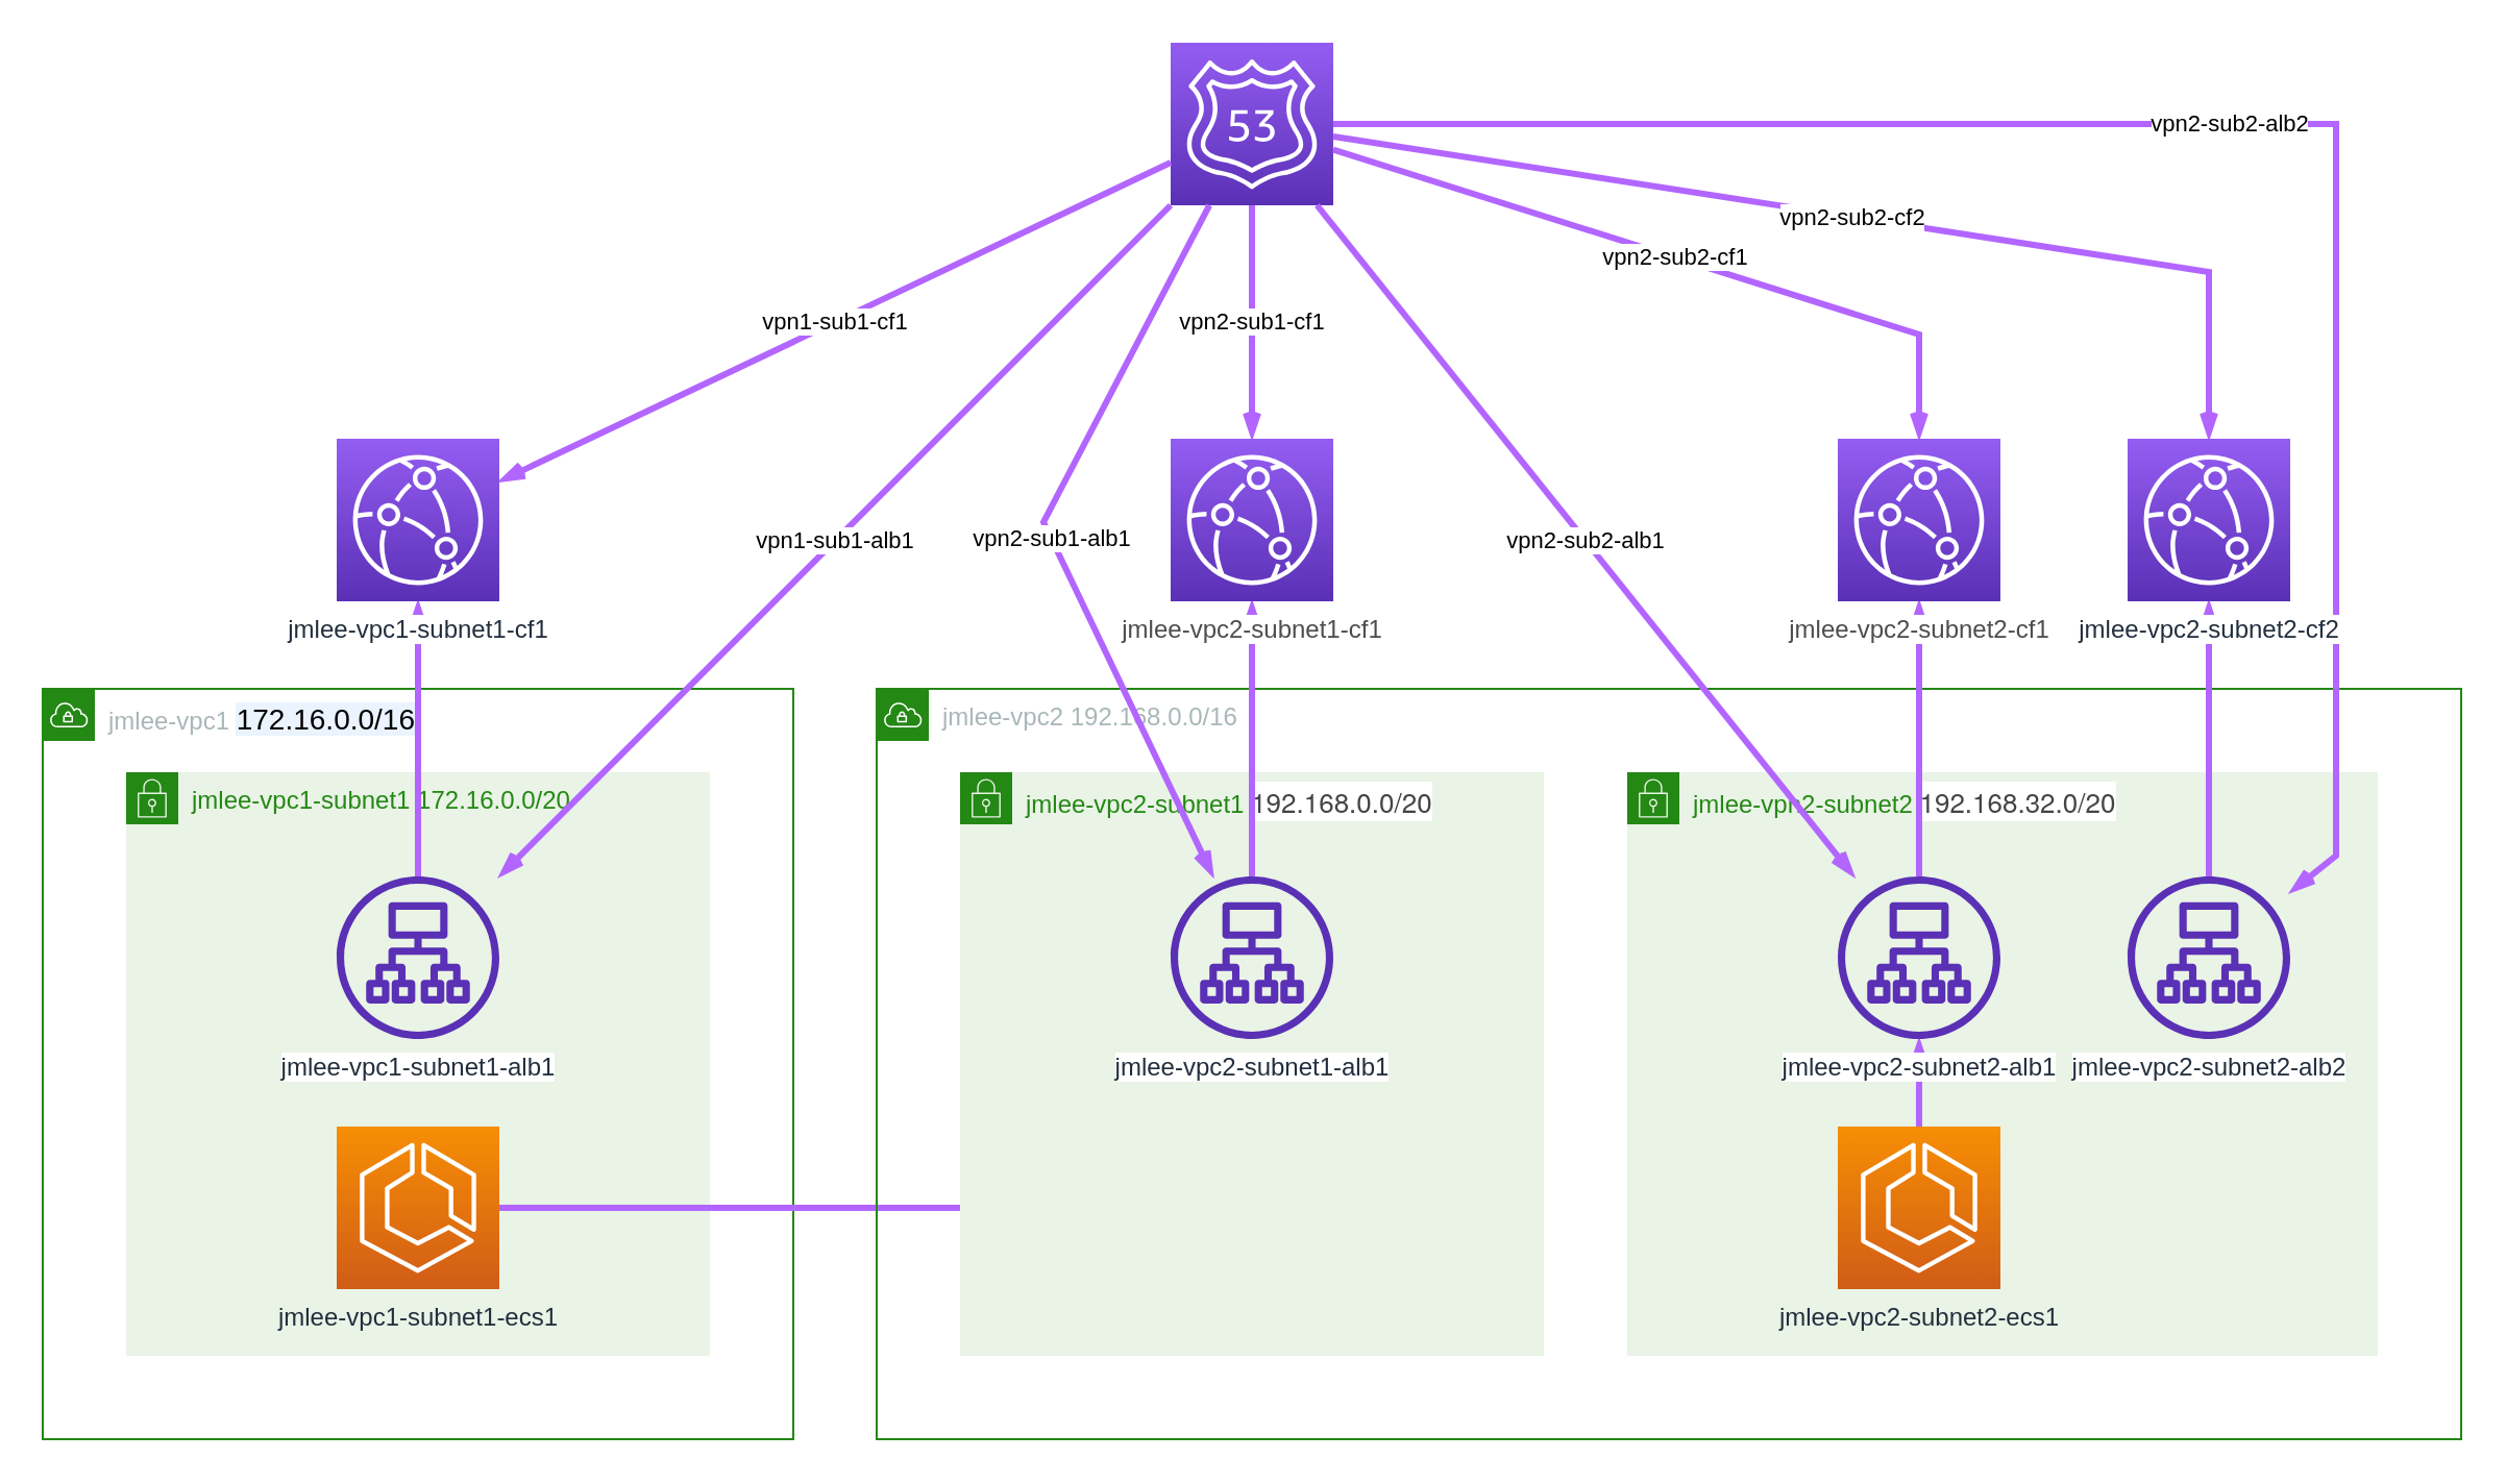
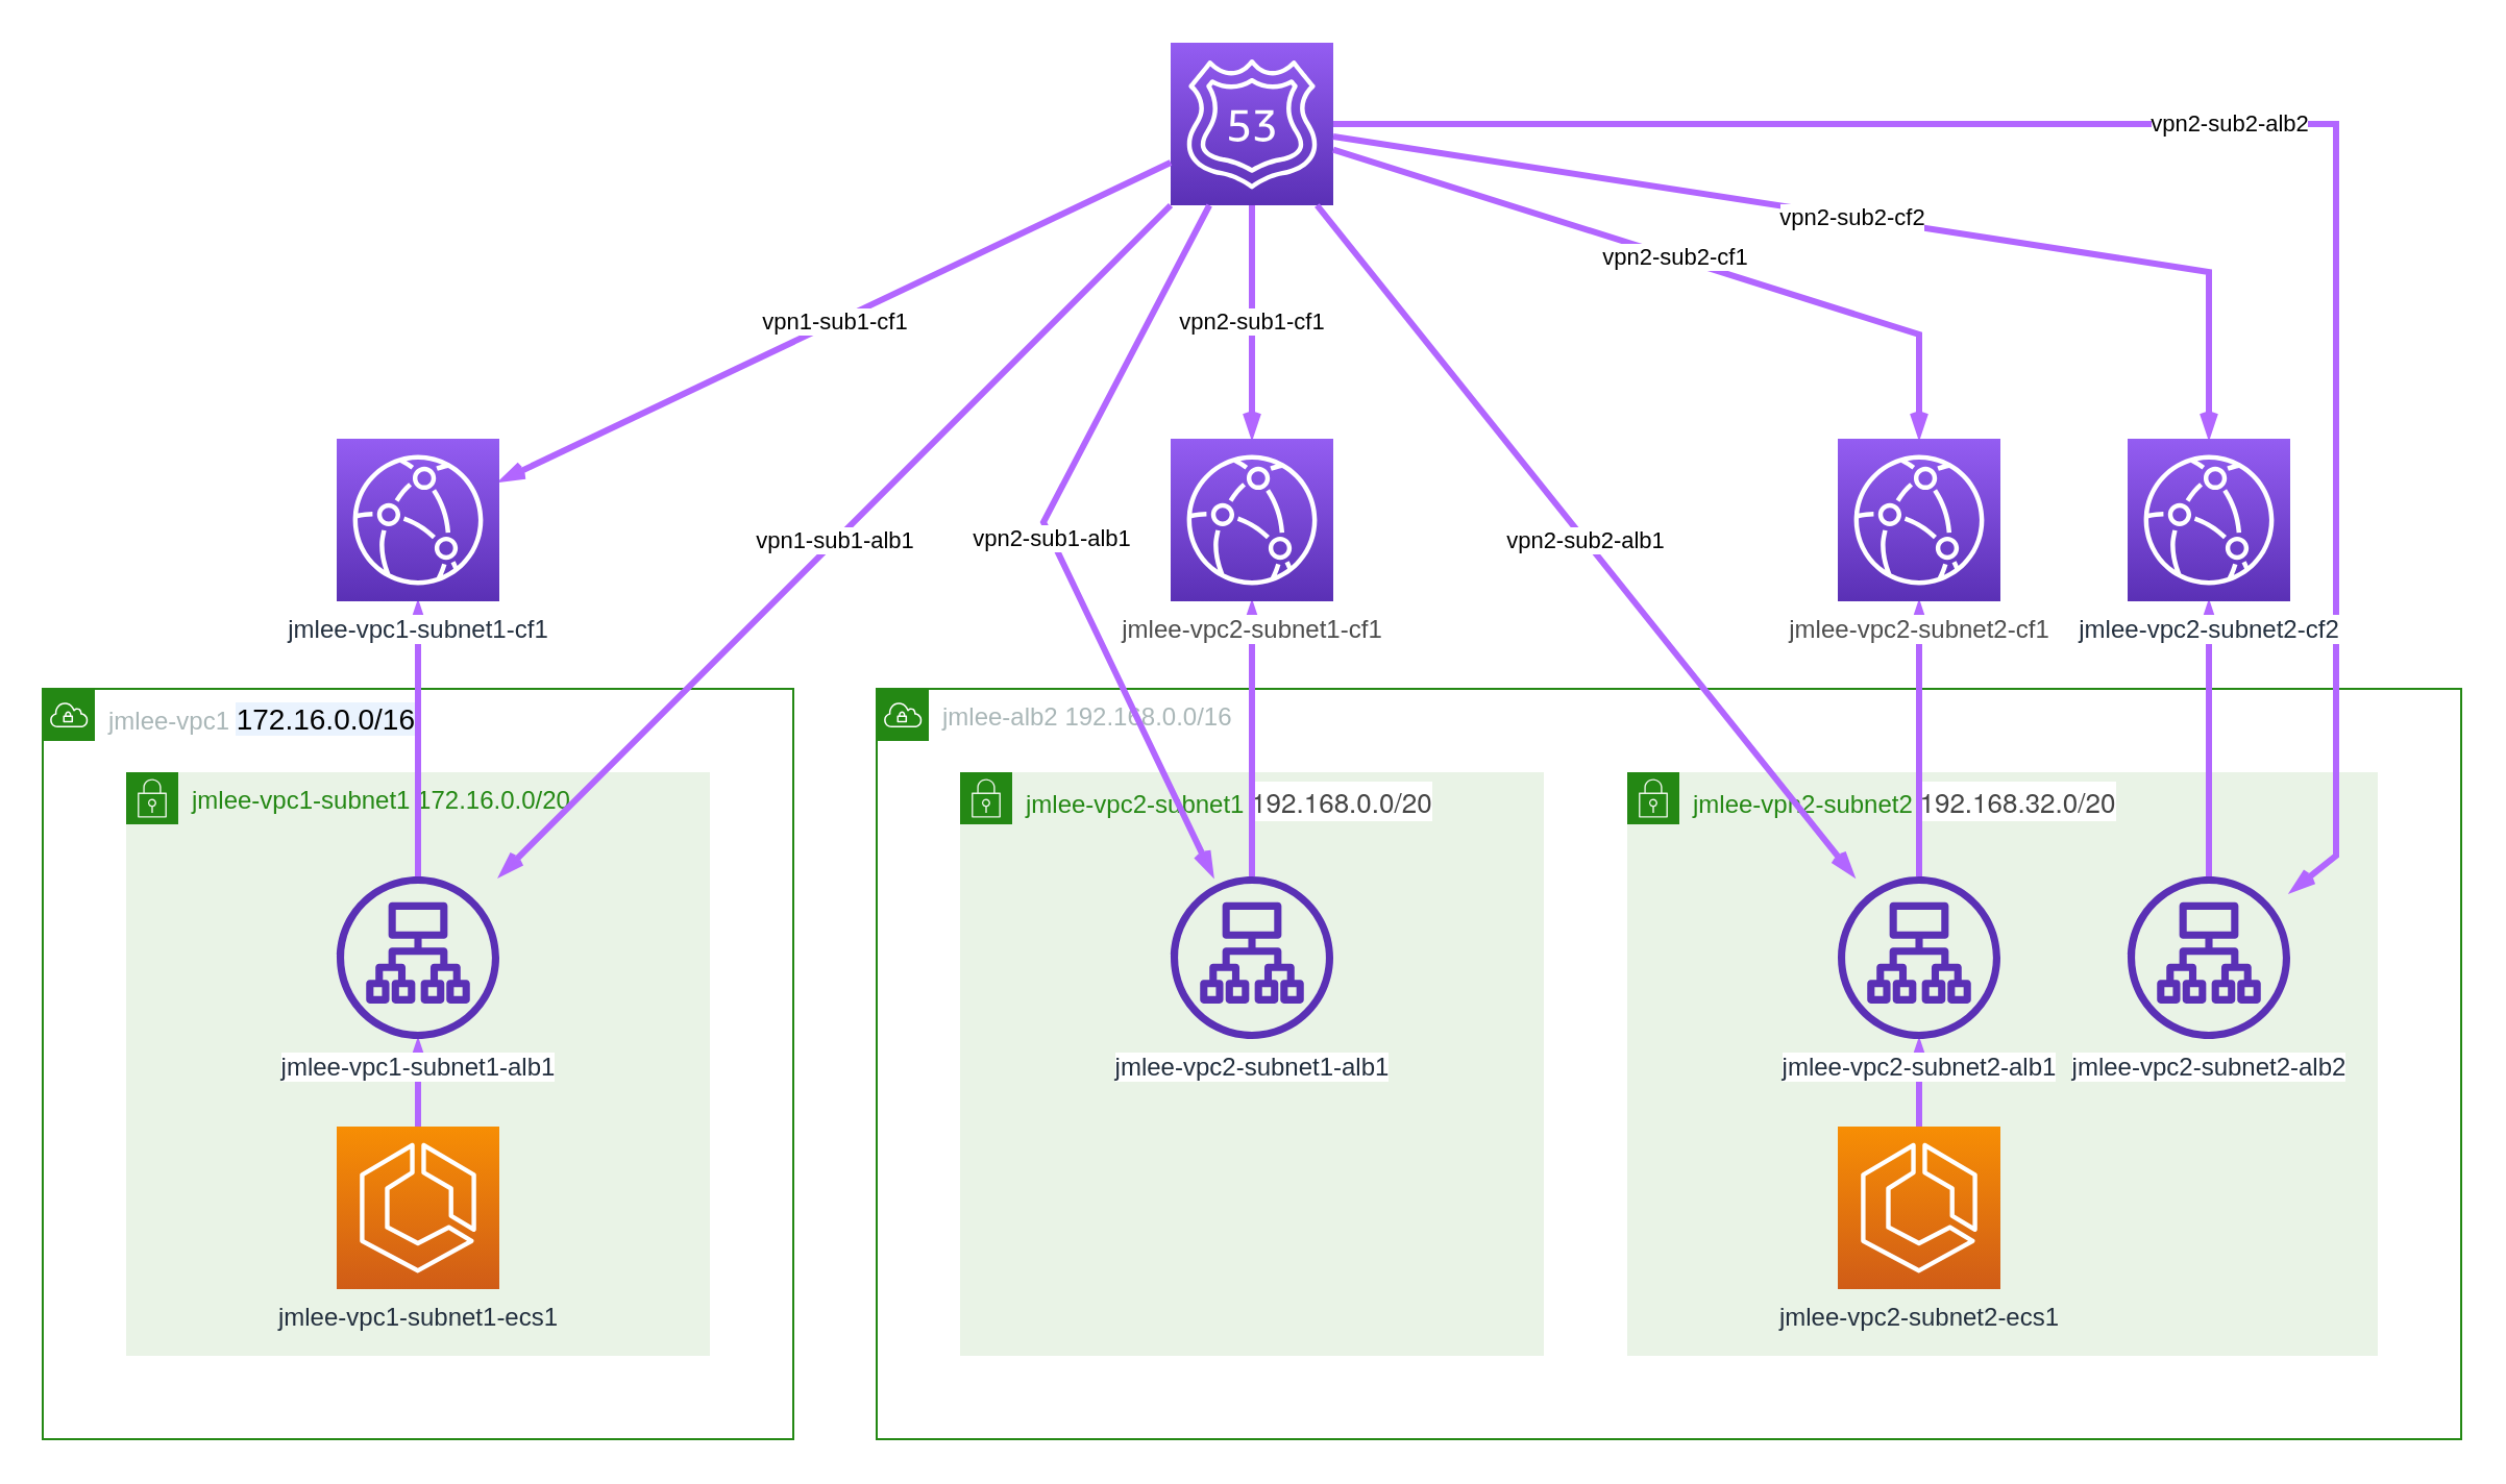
- <mxCell id="8" value="jmlee-vpc2&amp;nbsp;192.168.0.0/16" style="points=[[0,0],[0.25,0],[0.5,0],[0.75,0],[1,0],[1,0.25],[1,0.5],[1,0.75],[1,1],[0.75,1],[0.5,1],[0.25,1],[0,1],[0,0.75],[0,0.5],[0,0.25]];outlineConnect=0;gradientColor=none;html=1;whiteSpace=wrap;fontSize=12;fontStyle=0;shape=mxgraph.aws4.group;grIcon=mxgraph.aws4.group_vpc;strokeColor=#248814;fillColor=none;verticalAlign=top;align=left;spacingLeft=30;fontColor=#AAB7B8;dashed=0;" parent="1" vertex="1"><mxGeometry x="420" y="330" width="760" height="360" as="geometry" /></mxCell>
+ <mxCell id="8" value="jmlee-alb2&amp;nbsp;192.168.0.0/16" style="points=[[0,0],[0.25,0],[0.5,0],[0.75,0],[1,0],[1,0.25],[1,0.5],[1,0.75],[1,1],[0.75,1],[0.5,1],[0.25,1],[0,1],[0,0.75],[0,0.5],[0,0.25]];outlineConnect=0;gradientColor=none;html=1;whiteSpace=wrap;fontSize=12;fontStyle=0;shape=mxgraph.aws4.group;grIcon=mxgraph.aws4.group_vpc;strokeColor=#248814;fillColor=none;verticalAlign=top;align=left;spacingLeft=30;fontColor=#AAB7B8;dashed=0;" parent="1" vertex="1"><mxGeometry x="420" y="330" width="760" height="360" as="geometry" /></mxCell>
- <mxCell id="7" value="" style="edgeStyle=orthogonalEdgeStyle;html=1;endArrow=openThin;elbow=vertical;startArrow=none;endFill=0;strokeColor=#B266FF;rounded=0;strokeWidth=3;" parent="1" source="5" target="25" edge="1"><mxGeometry width="100" relative="1" as="geometry"><mxPoint x="500" y="482" as="sourcePoint" /><mxPoint x="500" y="350" as="targetPoint" /></mxGeometry></mxCell>
+ <mxCell id="7" value="" style="edgeStyle=orthogonalEdgeStyle;html=1;endArrow=openThin;elbow=vertical;startArrow=none;endFill=0;strokeColor=#B266FF;rounded=0;strokeWidth=3;" parent="1" source="5" target="24" edge="1"><mxGeometry width="100" relative="1" as="geometry"><mxPoint x="500" y="482" as="sourcePoint" /><mxPoint x="500" y="350" as="targetPoint" /></mxGeometry></mxCell>
